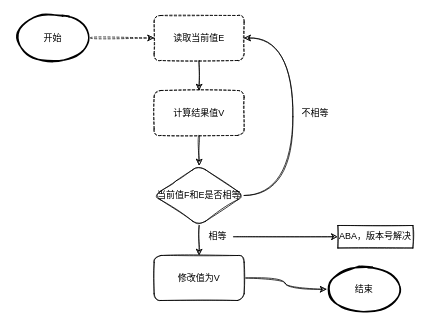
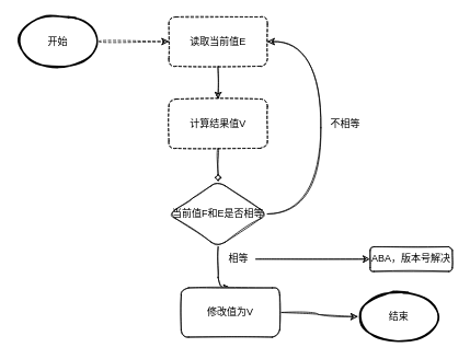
- <mxCell id="6" style="edgeStyle=orthogonalEdgeStyle;curved=1;rounded=1;orthogonalLoop=1;jettySize=auto;html=1;exitX=0.5;exitY=1;exitDx=0;exitDy=0;entryX=0.5;entryY=0;entryDx=0;entryDy=0;sketch=1;" parent="1" source="7" target="10" edge="1"><mxGeometry relative="1" as="geometry" /></mxCell>
+ <mxCell id="6" style="edgeStyle=orthogonalEdgeStyle;curved=1;rounded=1;orthogonalLoop=1;jettySize=auto;html=1;exitX=0.5;exitY=1;exitDx=0;exitDy=0;entryX=0.5;entryY=0;entryDx=0;entryDy=0;sketch=1;endArrow=diamond;" parent="1" source="7" target="10" edge="1"><mxGeometry relative="1" as="geometry" /></mxCell>
- <mxCell id="17" value="ABA，版本号解决" style="whiteSpace=wrap;html=1;sketch=1;rounded=0;" parent="1" vertex="1"><mxGeometry x="450" y="300" width="100" height="30" as="geometry" /></mxCell>
+ <mxCell id="17" value="ABA，版本号解决" style="rounded=1;whiteSpace=wrap;html=1;sketch=1;" parent="1" vertex="1"><mxGeometry x="450" y="300" width="100" height="30" as="geometry" /></mxCell>
- <mxCell id="13" value="修改值为V" style="rounded=1;whiteSpace=wrap;html=1;sketch=1;" parent="1" vertex="1"><mxGeometry x="205" y="340" width="120" height="60" as="geometry" /></mxCell>
+ <mxCell id="13" value="修改值为V" style="rounded=1;whiteSpace=wrap;html=1;sketch=1;" parent="1" vertex="1"><mxGeometry x="220" y="350" width="120" height="60" as="geometry" /></mxCell>
